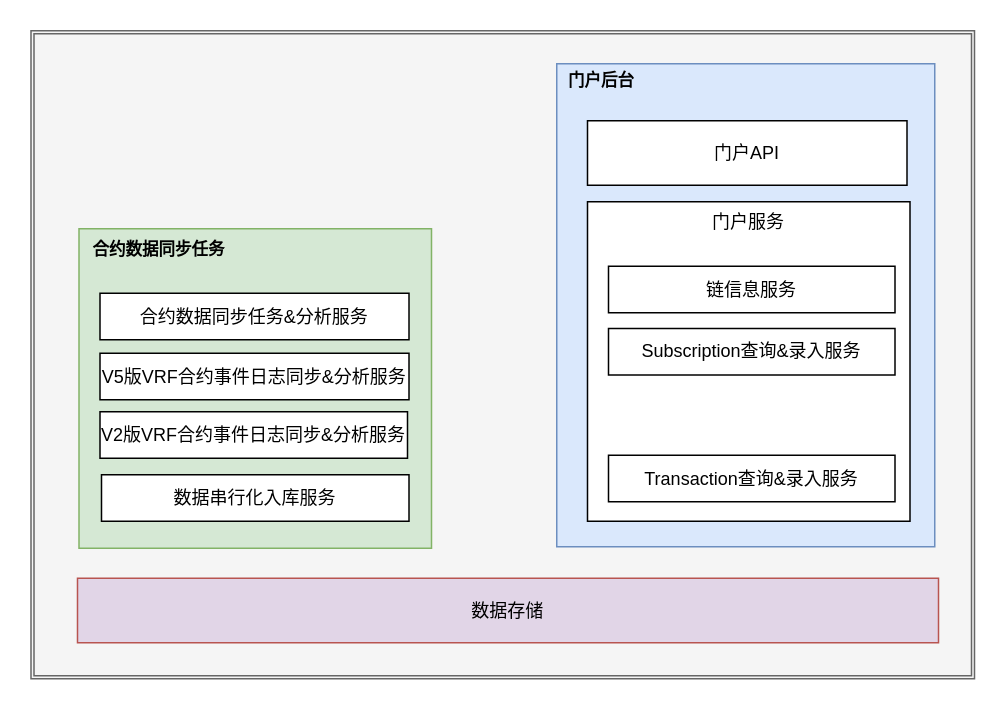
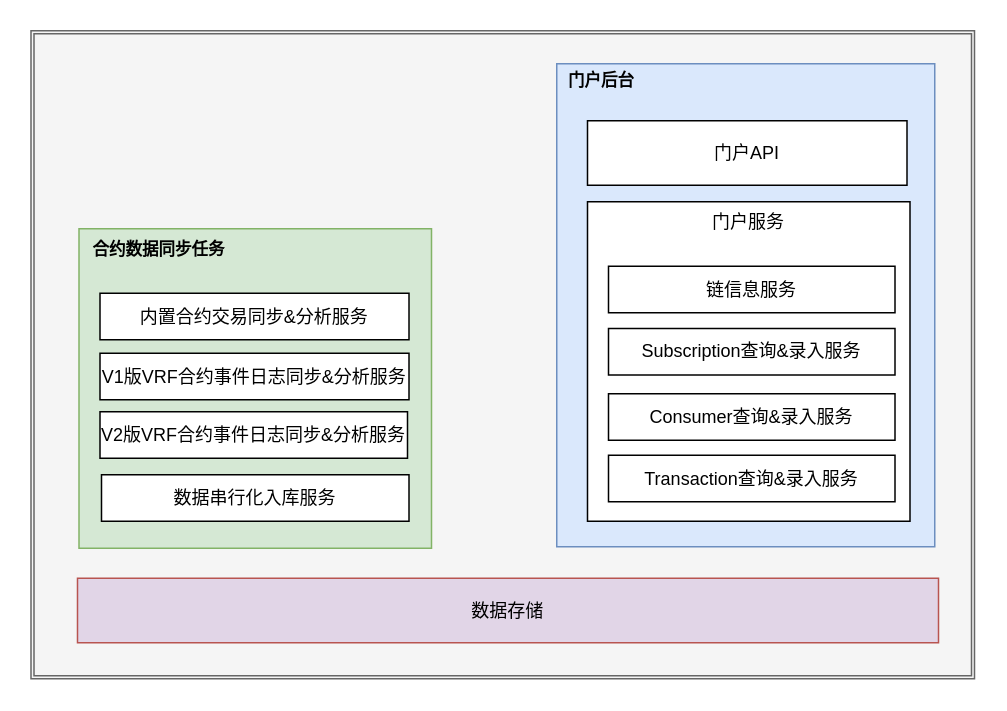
- <mxCell id="15" value="合约数据同步任务&amp;amp;分析服务" style="rounded=0;whiteSpace=wrap;html=1;fontSize=12;" parent="13" vertex="1"><mxGeometry x="14" y="43" width="206" height="31" as="geometry" /></mxCell>
+ <mxCell id="15" value="内置合约交易同步&amp;amp;分析服务" style="rounded=0;whiteSpace=wrap;html=1;fontSize=12;" parent="13" vertex="1"><mxGeometry x="14" y="43" width="206" height="31" as="geometry" /></mxCell>
- <mxCell id="16" value="V5版VRF合约事件日志同步&amp;amp;分析服务" style="rounded=0;whiteSpace=wrap;html=1;fontSize=12;" parent="13" vertex="1"><mxGeometry x="14" y="83" width="206" height="31" as="geometry" /></mxCell>
+ <mxCell id="16" value="V1版VRF合约事件日志同步&amp;amp;分析服务" style="rounded=0;whiteSpace=wrap;html=1;fontSize=12;" parent="13" vertex="1"><mxGeometry x="14" y="83" width="206" height="31" as="geometry" /></mxCell>
+ <mxCell id="9" value="Consumer查询&amp;amp;录入服务" style="rounded=0;whiteSpace=wrap;html=1;fontSize=12;" parent="4" vertex="1"><mxGeometry x="14" y="182" width="191" height="31" as="geometry" /></mxCell>
